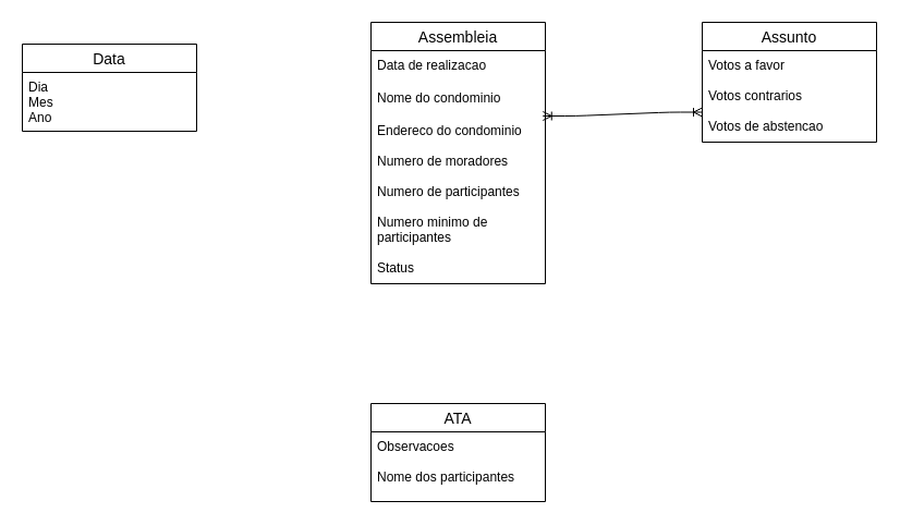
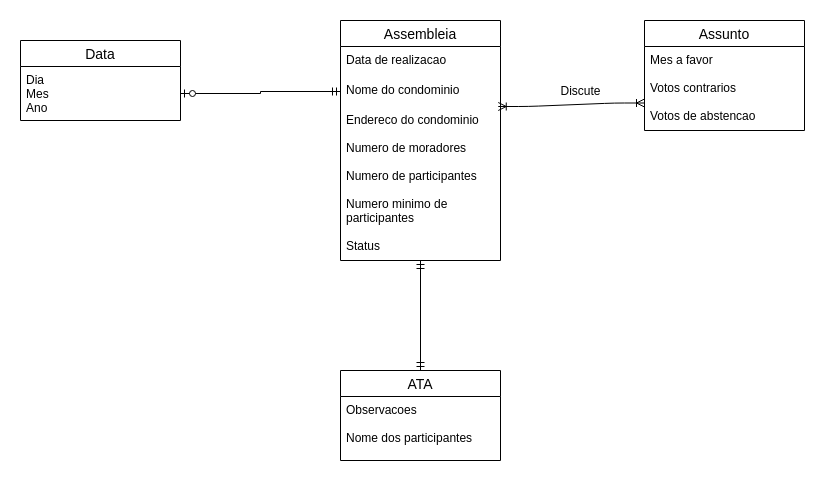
- <mxCell id="14" value="Votos a favor&#10;&#10;Votos contrarios&#10;&#10;Votos de abstencao&#10;&#10;" style="text;strokeColor=none;fillColor=none;spacingLeft=4;spacingRight=4;overflow=hidden;rotatable=0;points=[[0,0.5],[1,0.5]];portConstraint=eastwest;fontSize=12;" vertex="1" parent="13"><mxGeometry y="26" width="160" height="84" as="geometry" /></mxCell>
+ <mxCell id="14" value="Mes a favor&#10;&#10;Votos contrarios&#10;&#10;Votos de abstencao&#10;&#10;" style="text;strokeColor=none;fillColor=none;spacingLeft=4;spacingRight=4;overflow=hidden;rotatable=0;points=[[0,0.5],[1,0.5]];portConstraint=eastwest;fontSize=12;" vertex="1" parent="13"><mxGeometry y="26" width="160" height="84" as="geometry" /></mxCell>
+ <mxCell id="3" value="Discute" style="text;html=1;align=center;verticalAlign=middle;resizable=0;points=[];autosize=1;" vertex="1" parent="1"><mxGeometry x="550" y="81" width="60" height="20" as="geometry" /></mxCell>
+ <mxCell id="15" style="edgeStyle=orthogonalEdgeStyle;rounded=0;orthogonalLoop=1;jettySize=auto;html=1;exitX=1;exitY=0.5;exitDx=0;exitDy=0;startArrow=ERzeroToOne;startFill=1;endArrow=ERmandOne;endFill=0;" edge="1" parent="1" source="10" target="7"><mxGeometry relative="1" as="geometry" /></mxCell>
+ <mxCell id="4" style="edgeStyle=orthogonalEdgeStyle;rounded=0;orthogonalLoop=1;jettySize=auto;html=1;exitX=0.5;exitY=0;exitDx=0;exitDy=0;entryX=0.5;entryY=1;entryDx=0;entryDy=0;startArrow=ERmandOne;startFill=0;endArrow=ERmandOne;endFill=0;" edge="1" parent="1" source="11" target="5"><mxGeometry relative="1" as="geometry" /></mxCell>
